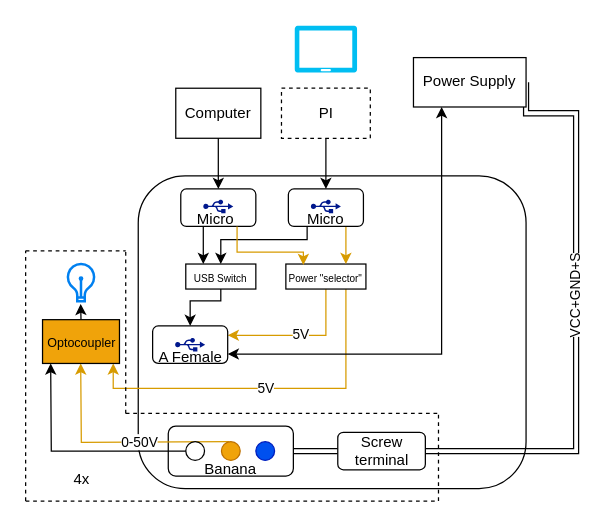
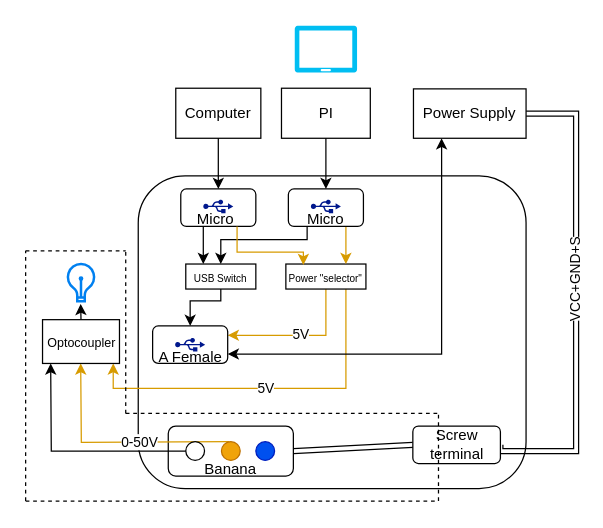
- <mxCell id="22" value="Power Supply" style="rounded=0;whiteSpace=wrap;html=1;" parent="1" vertex="1"><mxGeometry x="330" y="45.52" width="90" height="39.48" as="geometry" /></mxCell>
+ <mxCell id="22" value="Power Supply" style="rounded=0;whiteSpace=wrap;html=1;" parent="1" vertex="1"><mxGeometry x="330" y="70.52" width="90" height="39.48" as="geometry" /></mxCell>
- <mxCell id="2" value="PI" style="rounded=0;whiteSpace=wrap;html=1;dashed=1;" parent="1" vertex="1"><mxGeometry x="224.5" y="70" width="71" height="40" as="geometry" /></mxCell>
+ <mxCell id="2" value="PI" style="rounded=0;whiteSpace=wrap;html=1;" parent="1" vertex="1"><mxGeometry x="224.5" y="70" width="71" height="40" as="geometry" /></mxCell>
- <mxCell id="48" value="&lt;font style=&quot;font-size: 10px;&quot;&gt;Optocoupler&lt;/font&gt;" style="rounded=0;whiteSpace=wrap;html=1;fillColor=#f0a30a;" vertex="1" parent="1"><mxGeometry x="33.5" y="255" width="61.5" height="35" as="geometry" /></mxCell>
+ <mxCell id="48" value="&lt;font style=&quot;font-size: 10px;&quot;&gt;Optocoupler&lt;/font&gt;" style="rounded=0;whiteSpace=wrap;html=1;" vertex="1" parent="1"><mxGeometry x="33.5" y="255" width="61.5" height="35" as="geometry" /></mxCell>
- <mxCell id="33" value="Screw terminal" style="rounded=1;whiteSpace=wrap;html=1;" parent="1" vertex="1"><mxGeometry x="269.5" y="345" width="70" height="30" as="geometry" /></mxCell>
+ <mxCell id="33" value="Screw terminal" style="rounded=1;whiteSpace=wrap;html=1;" parent="1" vertex="1"><mxGeometry x="329.5" y="340" width="70" height="30" as="geometry" /></mxCell>
- <mxCell id="40" value="4x" style="text;html=1;align=center;verticalAlign=middle;whiteSpace=wrap;rounded=0;" parent="1" vertex="1"><mxGeometry x="35" y="367.5" width="60" height="30" as="geometry" /></mxCell>
